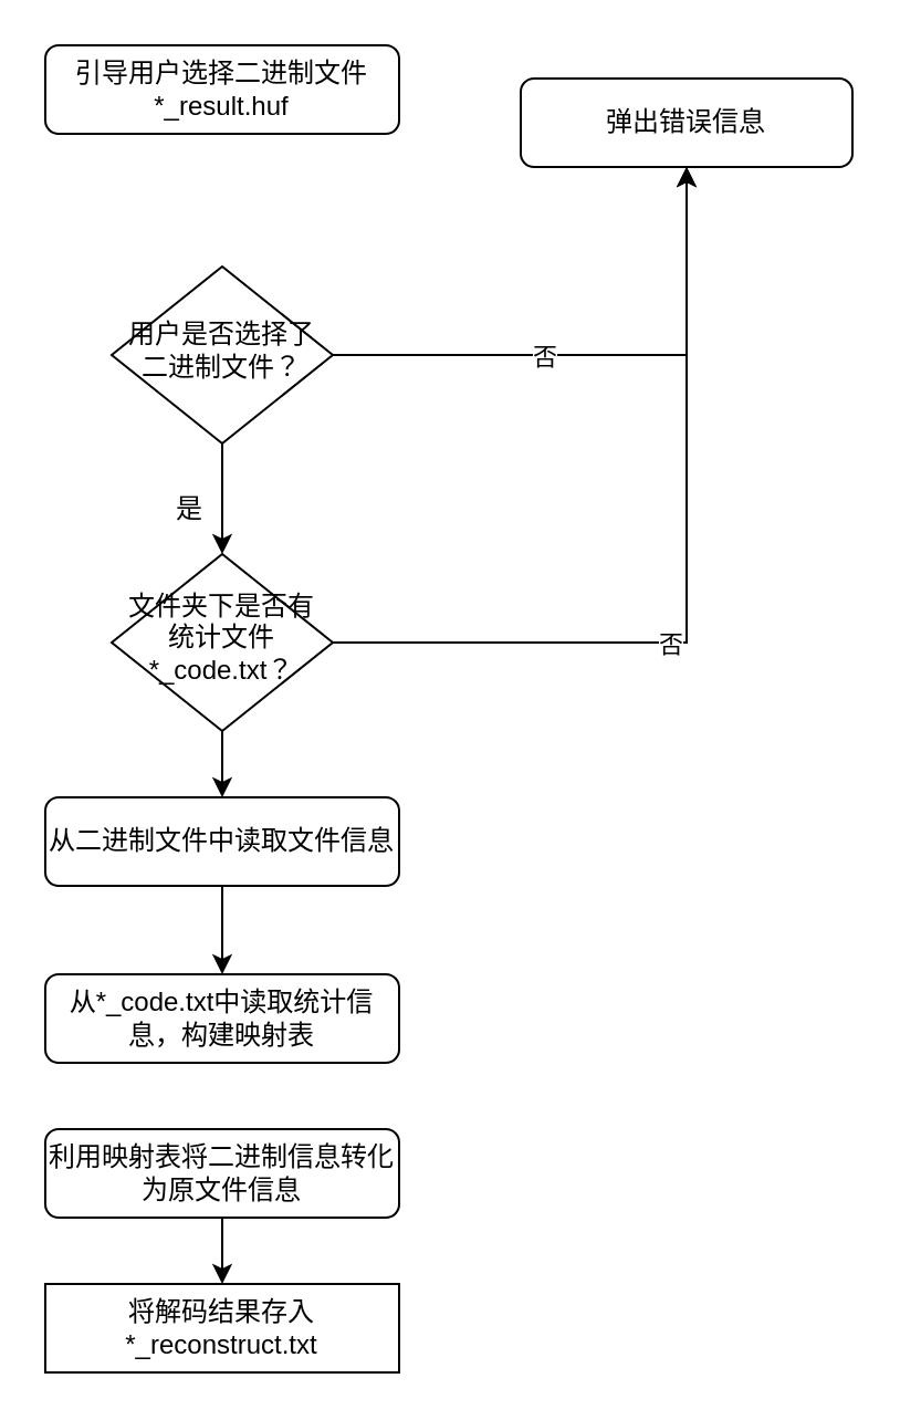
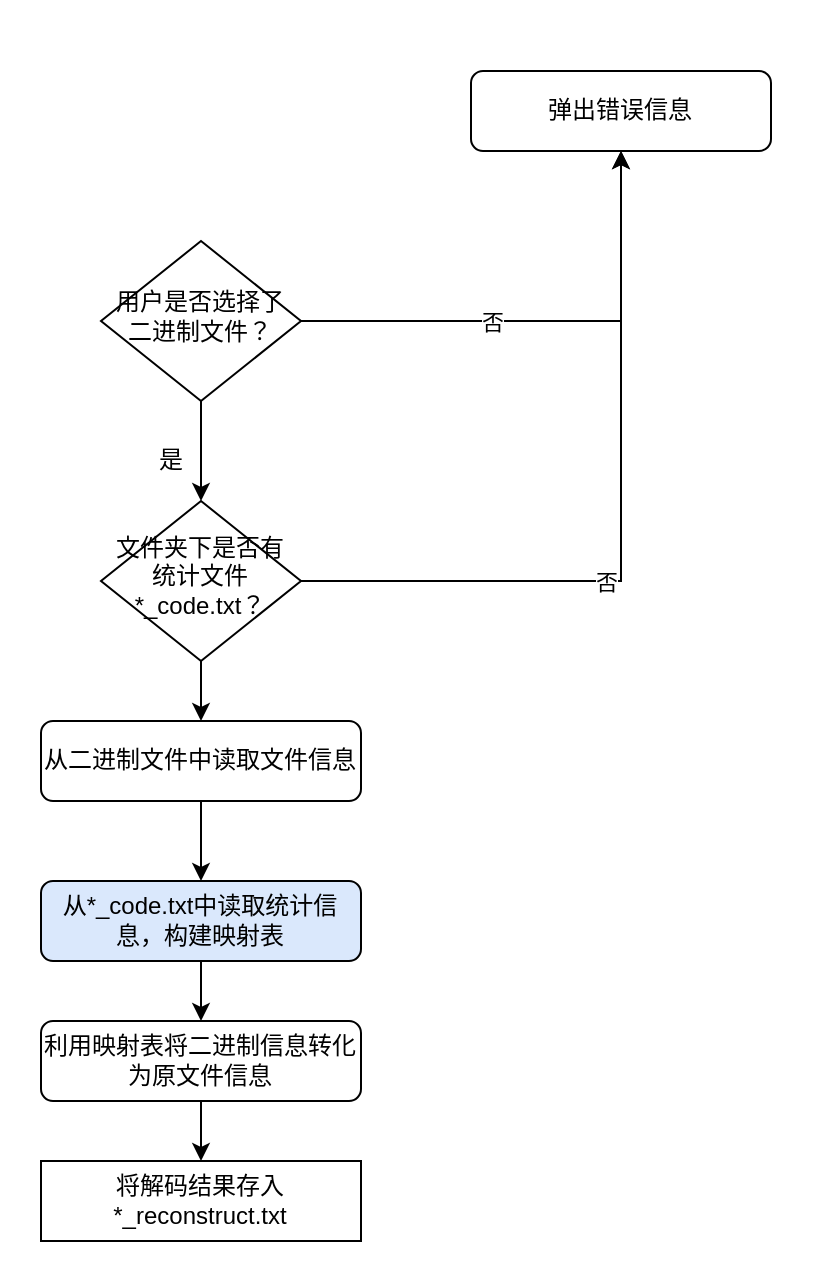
- <mxCell id="2" value="引导用户选择二进制文件*_result.huf" style="rounded=1;whiteSpace=wrap;html=1;fontSize=12;glass=0;strokeWidth=1;shadow=0;" parent="1" vertex="1"><mxGeometry x="20" y="20" width="160" height="40" as="geometry" /></mxCell>
- <mxCell id="16" value="从*_code.txt中读取统计信息，构建映射表" style="rounded=1;whiteSpace=wrap;html=1;fontSize=12;glass=0;strokeWidth=1;shadow=0;" vertex="1" parent="1"><mxGeometry x="20" y="440" width="160" height="40" as="geometry" /></mxCell>
+ <mxCell id="16" value="从*_code.txt中读取统计信息，构建映射表" style="rounded=1;whiteSpace=wrap;html=1;fontSize=12;glass=0;strokeWidth=1;shadow=0;fillColor=#dae8fc;" vertex="1" parent="1"><mxGeometry x="20" y="440" width="160" height="40" as="geometry" /></mxCell>
+ <mxCell id="15" style="edgeStyle=orthogonalEdgeStyle;rounded=0;orthogonalLoop=1;jettySize=auto;html=1;exitX=0.5;exitY=1;exitDx=0;exitDy=0;entryX=0.5;entryY=0;entryDx=0;entryDy=0;" edge="1" parent="1" source="16" target="18"><mxGeometry relative="1" as="geometry" /></mxCell>
